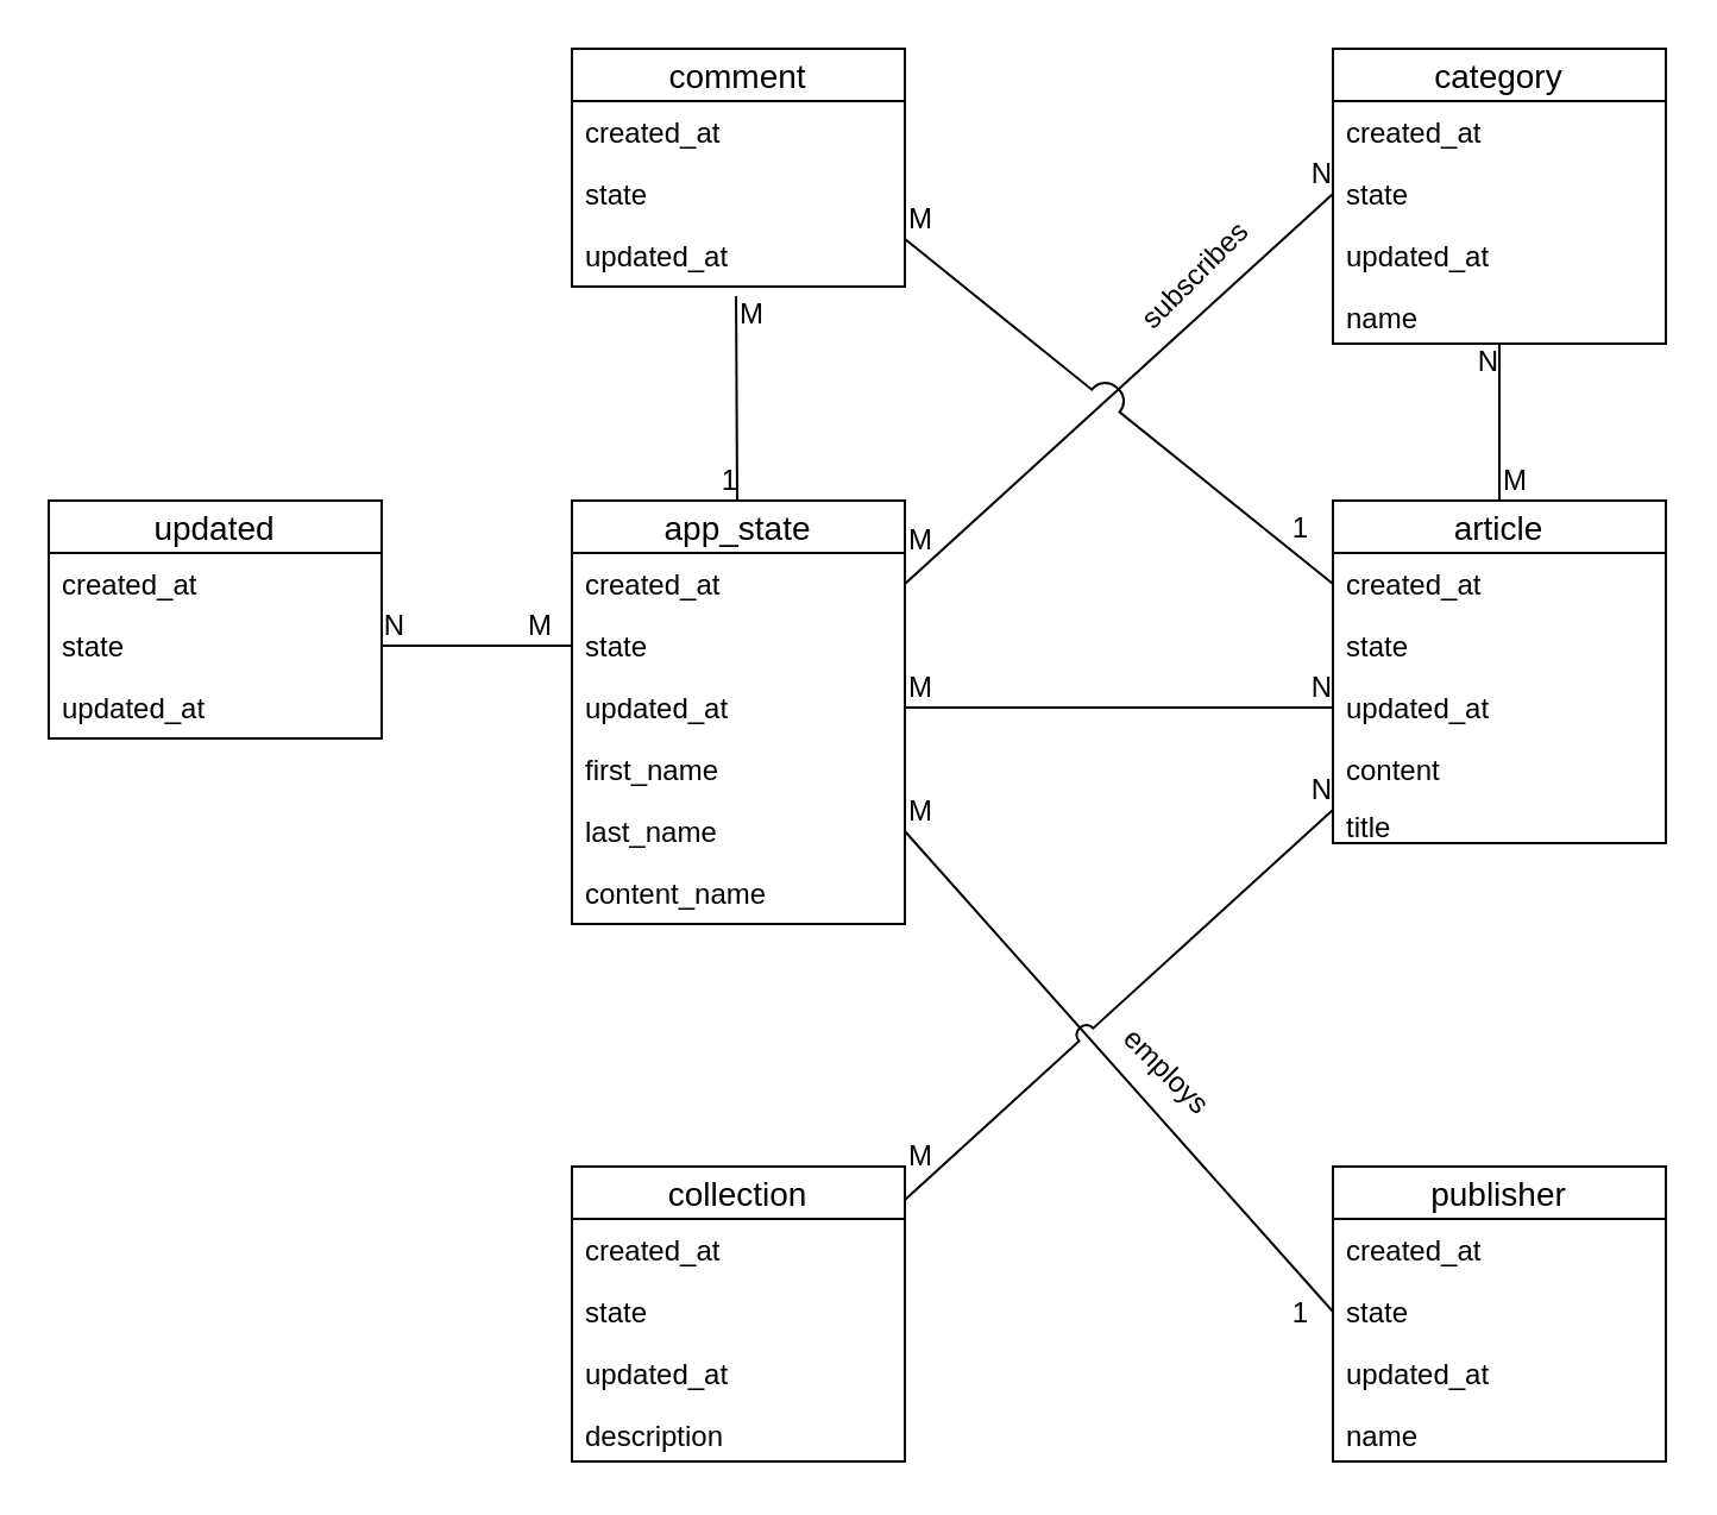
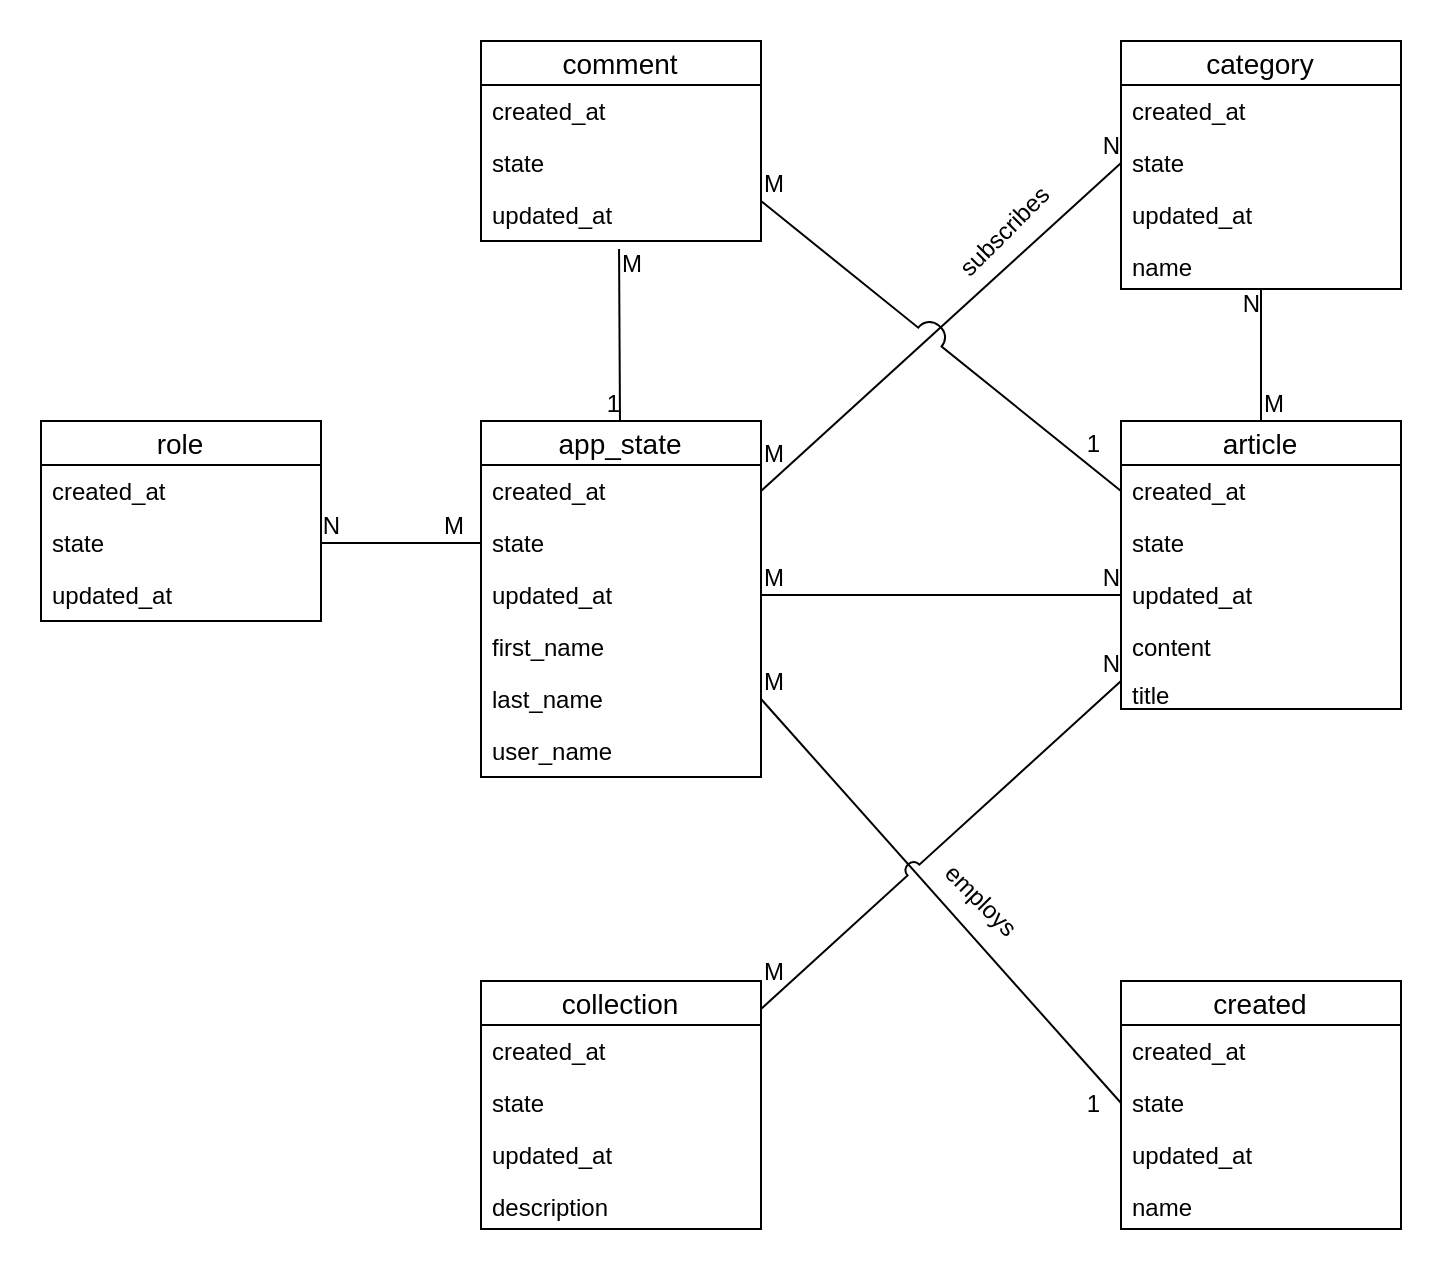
- <mxCell id="9" value="updated" style="swimlane;fontStyle=0;childLayout=stackLayout;horizontal=1;startSize=22;fillColor=none;horizontalStack=0;resizeParent=1;resizeParentMax=0;resizeLast=0;collapsible=1;marginBottom=0;swimlaneFillColor=#ffffff;align=center;fontSize=14;" parent="1" vertex="1"><mxGeometry x="20" y="210" width="140" height="100" as="geometry"><mxRectangle x="200" y="200" width="70" height="22" as="alternateBounds" /></mxGeometry></mxCell>
+ <mxCell id="9" value="role" style="swimlane;fontStyle=0;childLayout=stackLayout;horizontal=1;startSize=22;fillColor=none;horizontalStack=0;resizeParent=1;resizeParentMax=0;resizeLast=0;collapsible=1;marginBottom=0;swimlaneFillColor=#ffffff;align=center;fontSize=14;" parent="1" vertex="1"><mxGeometry x="20" y="210" width="140" height="100" as="geometry"><mxRectangle x="200" y="200" width="70" height="22" as="alternateBounds" /></mxGeometry></mxCell>
- <mxCell id="8" value="content_name" style="text;strokeColor=none;fillColor=none;spacingLeft=4;spacingRight=4;overflow=hidden;rotatable=0;points=[[0,0.5],[1,0.5]];portConstraint=eastwest;fontSize=12;verticalAlign=top;" parent="2" vertex="1"><mxGeometry y="152" width="140" height="26" as="geometry" /></mxCell>
+ <mxCell id="8" value="user_name" style="text;strokeColor=none;fillColor=none;spacingLeft=4;spacingRight=4;overflow=hidden;rotatable=0;points=[[0,0.5],[1,0.5]];portConstraint=eastwest;fontSize=12;verticalAlign=top;" parent="2" vertex="1"><mxGeometry y="152" width="140" height="26" as="geometry" /></mxCell>
- <mxCell id="37" value="publisher" style="swimlane;fontStyle=0;childLayout=stackLayout;horizontal=1;startSize=22;fillColor=none;horizontalStack=0;resizeParent=1;resizeParentMax=0;resizeLast=0;collapsible=1;marginBottom=0;swimlaneFillColor=#ffffff;align=center;fontSize=14;" parent="1" vertex="1"><mxGeometry x="560" y="490.01" width="140" height="124" as="geometry"><mxRectangle x="200" y="200" width="70" height="22" as="alternateBounds" /></mxGeometry></mxCell>
+ <mxCell id="37" value="created" style="swimlane;fontStyle=0;childLayout=stackLayout;horizontal=1;startSize=22;fillColor=none;horizontalStack=0;resizeParent=1;resizeParentMax=0;resizeLast=0;collapsible=1;marginBottom=0;swimlaneFillColor=#ffffff;align=center;fontSize=14;" parent="1" vertex="1"><mxGeometry x="560" y="490.01" width="140" height="124" as="geometry"><mxRectangle x="200" y="200" width="70" height="22" as="alternateBounds" /></mxGeometry></mxCell>
